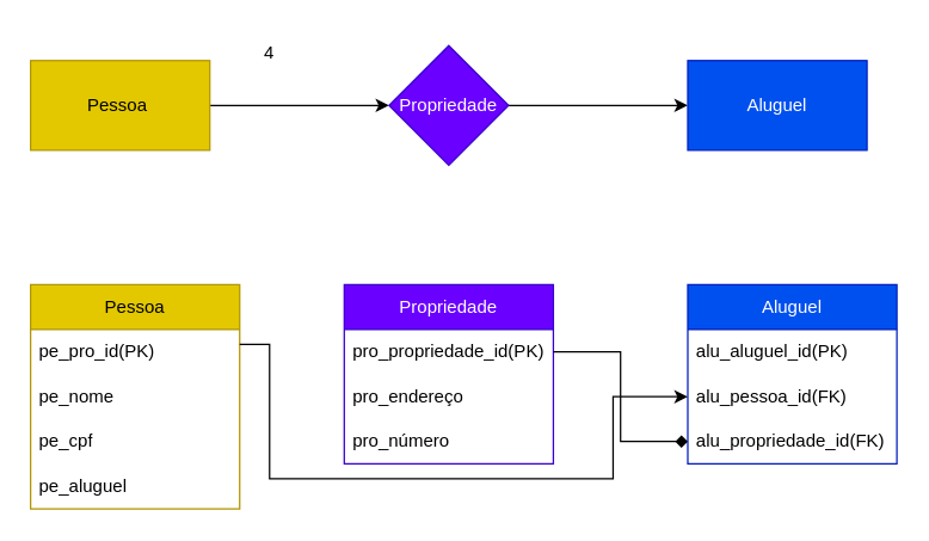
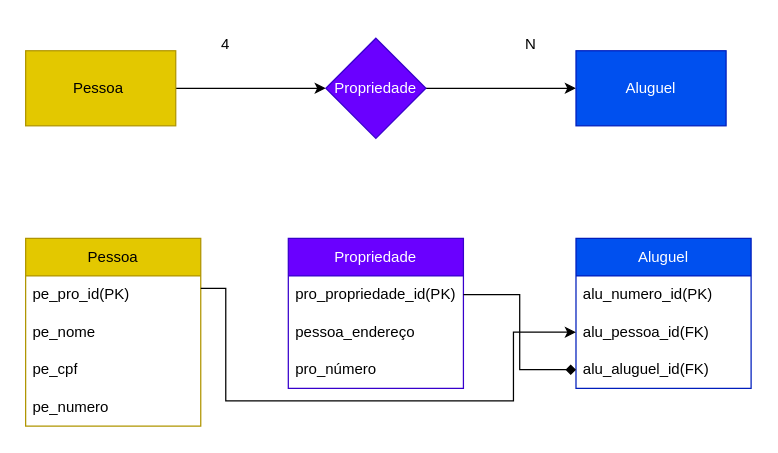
+ <mxCell id="23" value="N" style="text;html=1;strokeColor=none;fillColor=none;align=center;verticalAlign=middle;whiteSpace=wrap;rounded=0;" vertex="1" parent="1"><mxGeometry x="394" y="20" width="60" height="30" as="geometry" /></mxCell>
- <mxCell id="17" value="alu_aluguel_id(PK)" style="text;strokeColor=none;fillColor=none;align=left;verticalAlign=middle;spacingLeft=4;spacingRight=4;overflow=hidden;points=[[0,0.5],[1,0.5]];portConstraint=eastwest;rotatable=0;whiteSpace=wrap;html=1;" parent="16" vertex="1"><mxGeometry y="30" width="140" height="30" as="geometry" /></mxCell>
+ <mxCell id="17" value="alu_numero_id(PK)" style="text;strokeColor=none;fillColor=none;align=left;verticalAlign=middle;spacingLeft=4;spacingRight=4;overflow=hidden;points=[[0,0.5],[1,0.5]];portConstraint=eastwest;rotatable=0;whiteSpace=wrap;html=1;" parent="16" vertex="1"><mxGeometry y="30" width="140" height="30" as="geometry" /></mxCell>
- <mxCell id="14" value="pro_endereço" style="text;strokeColor=none;fillColor=none;align=left;verticalAlign=middle;spacingLeft=4;spacingRight=4;overflow=hidden;points=[[0,0.5],[1,0.5]];portConstraint=eastwest;rotatable=0;whiteSpace=wrap;html=1;" parent="12" vertex="1"><mxGeometry y="60" width="140" height="30" as="geometry" /></mxCell>
+ <mxCell id="14" value="pessoa_endereço" style="text;strokeColor=none;fillColor=none;align=left;verticalAlign=middle;spacingLeft=4;spacingRight=4;overflow=hidden;points=[[0,0.5],[1,0.5]];portConstraint=eastwest;rotatable=0;whiteSpace=wrap;html=1;" parent="12" vertex="1"><mxGeometry y="60" width="140" height="30" as="geometry" /></mxCell>
- <mxCell id="19" value="alu_propriedade_id(FK)" style="text;strokeColor=none;fillColor=none;align=left;verticalAlign=middle;spacingLeft=4;spacingRight=4;overflow=hidden;points=[[0,0.5],[1,0.5]];portConstraint=eastwest;rotatable=0;whiteSpace=wrap;html=1;" parent="16" vertex="1"><mxGeometry y="90" width="140" height="30" as="geometry" /></mxCell>
+ <mxCell id="19" value="alu_aluguel_id(FK)" style="text;strokeColor=none;fillColor=none;align=left;verticalAlign=middle;spacingLeft=4;spacingRight=4;overflow=hidden;points=[[0,0.5],[1,0.5]];portConstraint=eastwest;rotatable=0;whiteSpace=wrap;html=1;" parent="16" vertex="1"><mxGeometry y="90" width="140" height="30" as="geometry" /></mxCell>
- <mxCell id="11" value="pe_aluguel" style="text;strokeColor=none;fillColor=none;align=left;verticalAlign=middle;spacingLeft=4;spacingRight=4;overflow=hidden;points=[[0,0.5],[1,0.5]];portConstraint=eastwest;rotatable=0;whiteSpace=wrap;html=1;" vertex="1" parent="7"><mxGeometry y="120" width="140" height="30" as="geometry" /></mxCell>
+ <mxCell id="11" value="pe_numero" style="text;strokeColor=none;fillColor=none;align=left;verticalAlign=middle;spacingLeft=4;spacingRight=4;overflow=hidden;points=[[0,0.5],[1,0.5]];portConstraint=eastwest;rotatable=0;whiteSpace=wrap;html=1;" vertex="1" parent="7"><mxGeometry y="120" width="140" height="30" as="geometry" /></mxCell>
